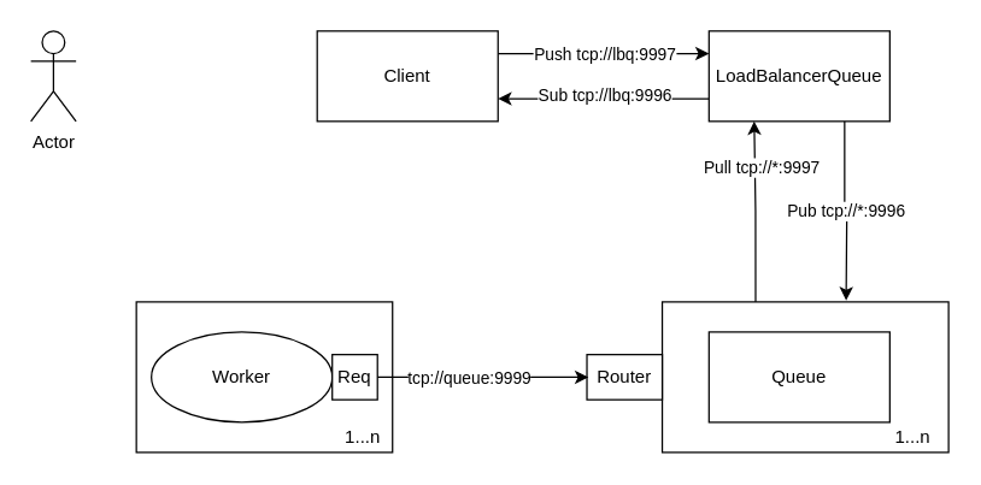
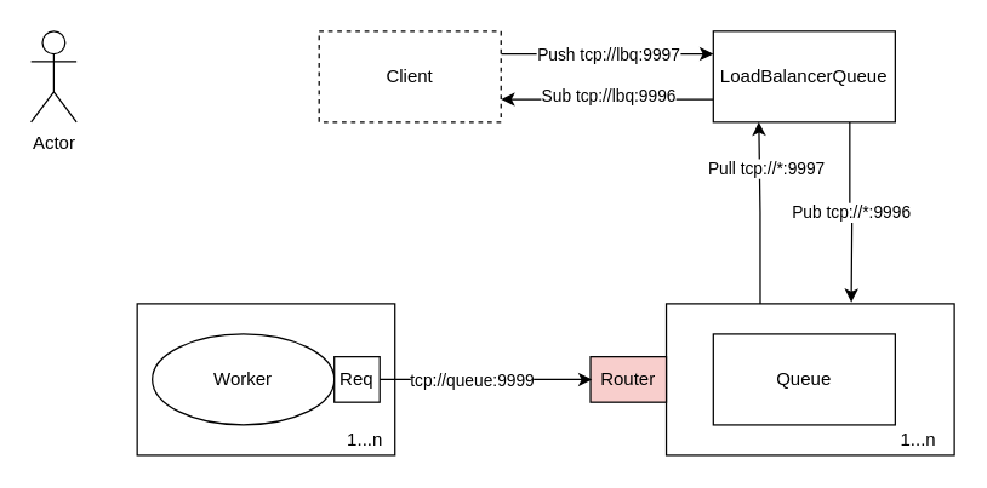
- <mxCell id="4" value="Client" style="rounded=0;whiteSpace=wrap;html=1;" vertex="1" parent="1"><mxGeometry x="210" y="20" width="120" height="60" as="geometry" /></mxCell>
+ <mxCell id="4" value="Client" style="rounded=0;whiteSpace=wrap;html=1;dashed=1;" vertex="1" parent="1"><mxGeometry x="210" y="20" width="120" height="60" as="geometry" /></mxCell>
- <mxCell id="16" value="Router" style="rounded=0;whiteSpace=wrap;html=1;" vertex="1" parent="1"><mxGeometry x="389" y="235" width="50" height="30" as="geometry" /></mxCell>
+ <mxCell id="16" value="Router" style="rounded=0;whiteSpace=wrap;html=1;fillColor=#f8cecc;" vertex="1" parent="1"><mxGeometry x="389" y="235" width="50" height="30" as="geometry" /></mxCell>
